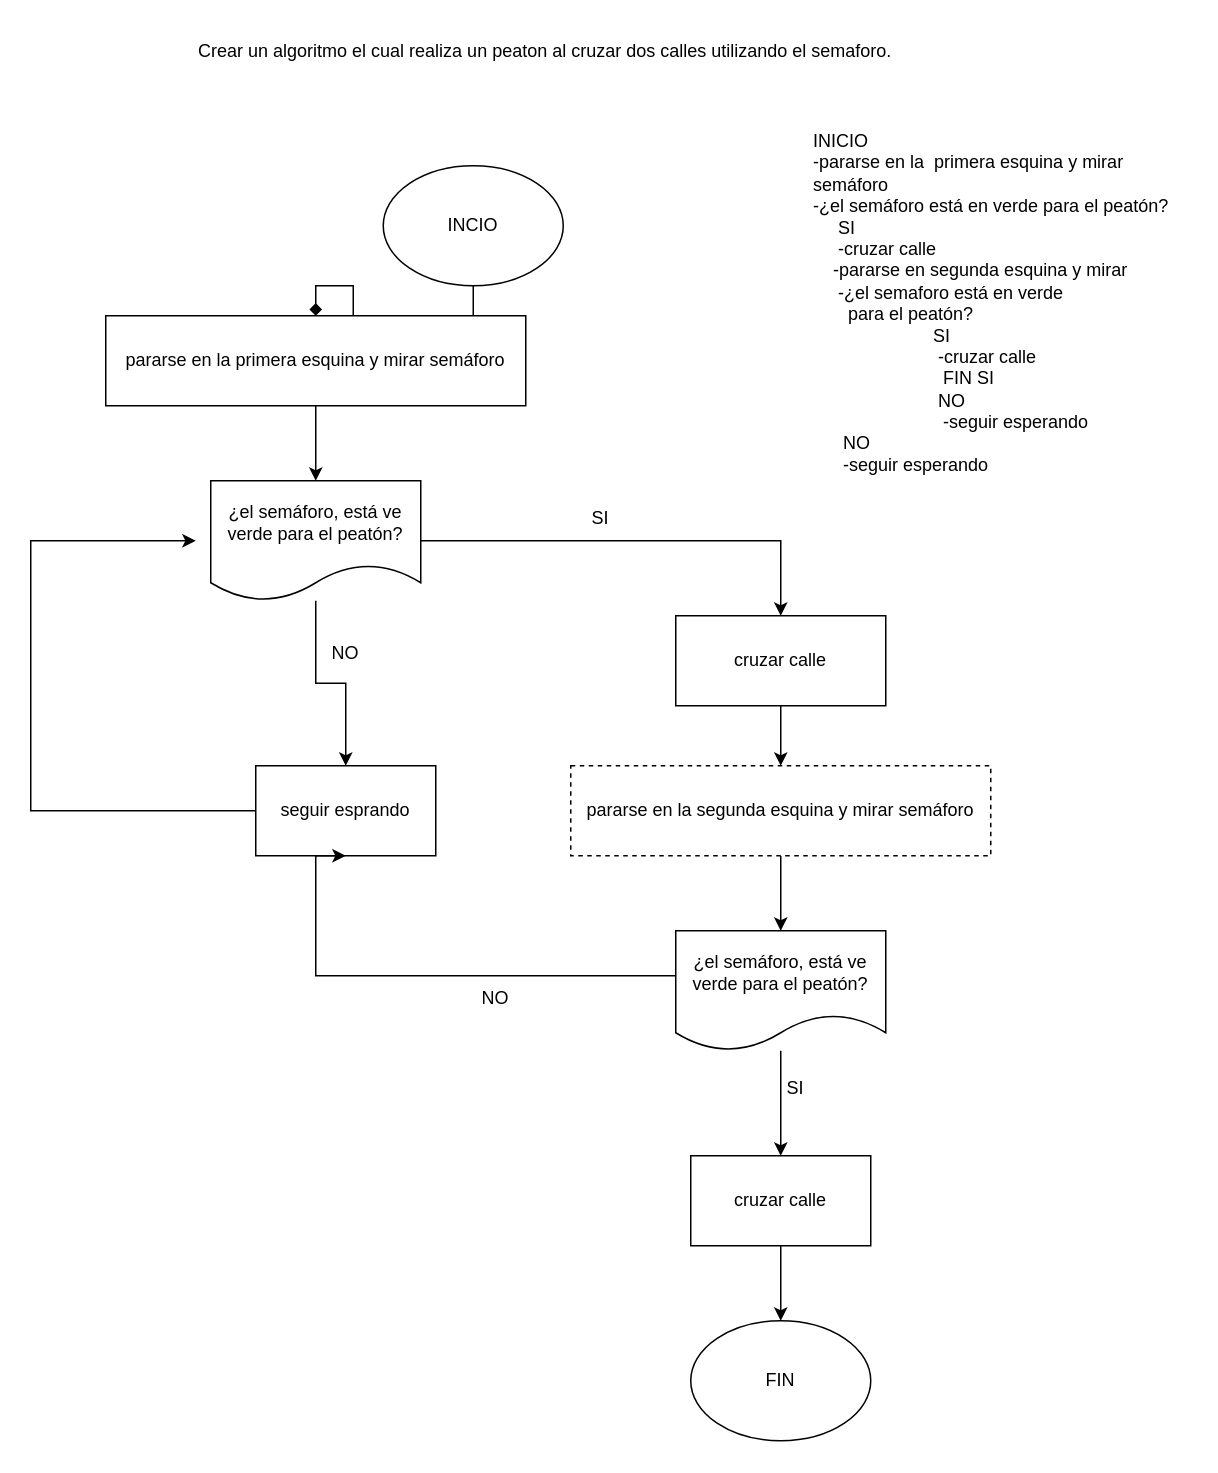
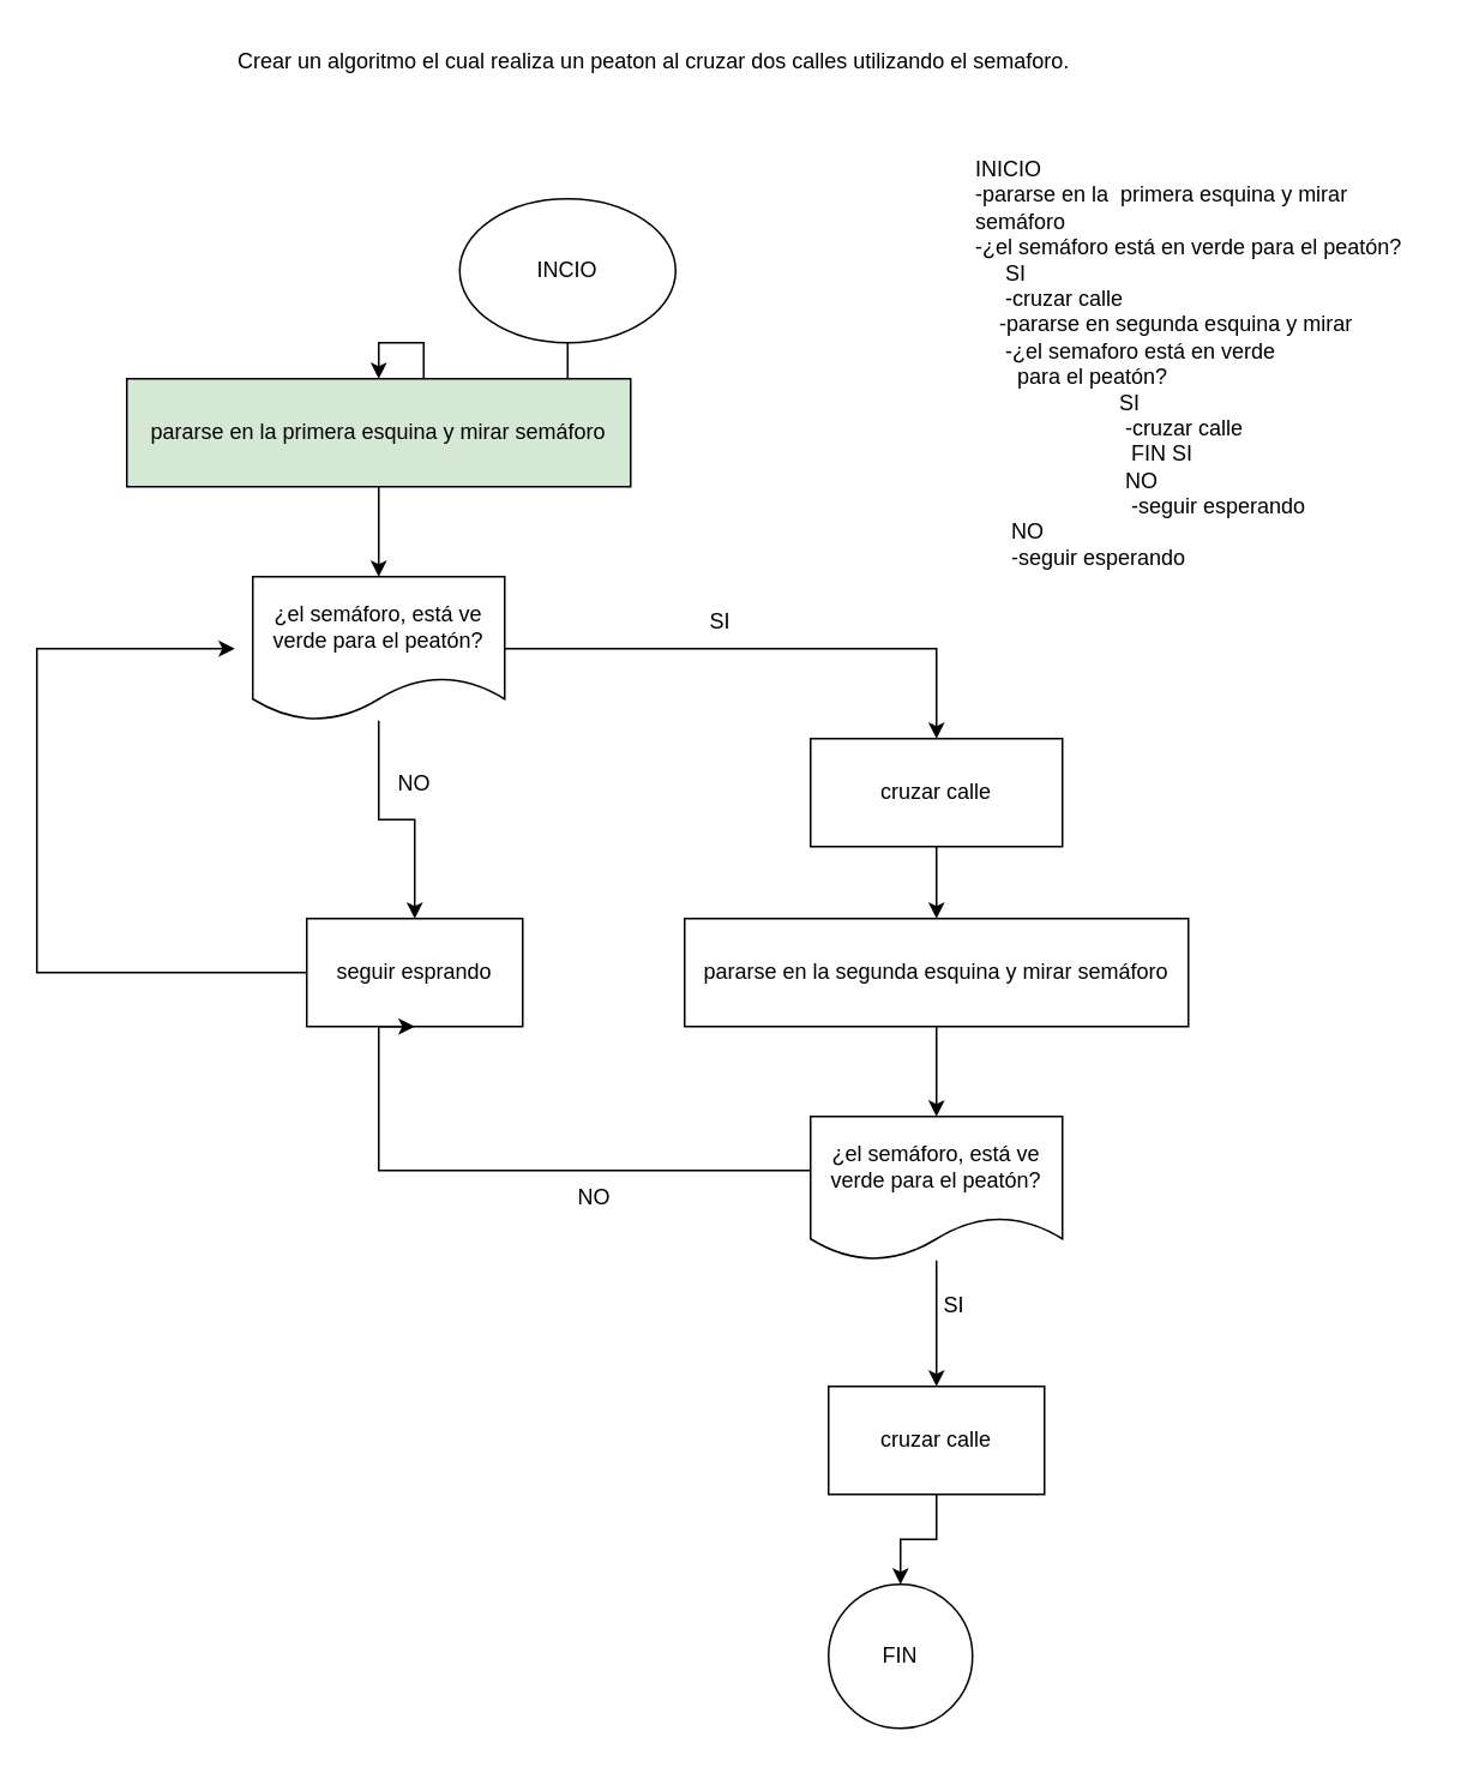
- <mxCell id="4" value="" style="edgeStyle=orthogonalEdgeStyle;rounded=0;orthogonalLoop=1;jettySize=auto;html=1;endArrow=diamond;" parent="1" source="5" target="7" edge="1"><mxGeometry relative="1" as="geometry" /></mxCell>
+ <mxCell id="4" value="" style="edgeStyle=orthogonalEdgeStyle;rounded=0;orthogonalLoop=1;jettySize=auto;html=1;" parent="1" source="5" target="7" edge="1"><mxGeometry relative="1" as="geometry" /></mxCell>
- <mxCell id="7" value="pararse en la primera esquina y mirar semáforo" style="whiteSpace=wrap;html=1;" parent="1" vertex="1"><mxGeometry x="70" y="210" width="280" height="60" as="geometry" /></mxCell>
+ <mxCell id="7" value="pararse en la primera esquina y mirar semáforo" style="whiteSpace=wrap;html=1;fillColor=#d5e8d4;" parent="1" vertex="1"><mxGeometry x="70" y="210" width="280" height="60" as="geometry" /></mxCell>
- <mxCell id="14" value="pararse en la segunda esquina y mirar semáforo" style="whiteSpace=wrap;html=1;dashed=1;" parent="1" vertex="1"><mxGeometry x="380" y="510" width="280" height="60" as="geometry" /></mxCell>
+ <mxCell id="14" value="pararse en la segunda esquina y mirar semáforo" style="whiteSpace=wrap;html=1;" parent="1" vertex="1"><mxGeometry x="380" y="510" width="280" height="60" as="geometry" /></mxCell>
- <mxCell id="25" value="FIN" style="ellipse;whiteSpace=wrap;html=1;" parent="1" vertex="1"><mxGeometry x="460" y="880" width="120" height="80" as="geometry" /></mxCell>
+ <mxCell id="25" value="FIN" style="ellipse;whiteSpace=wrap;html=1;" parent="1" vertex="1"><mxGeometry x="460" y="880" width="80" height="80" as="geometry" /></mxCell>
